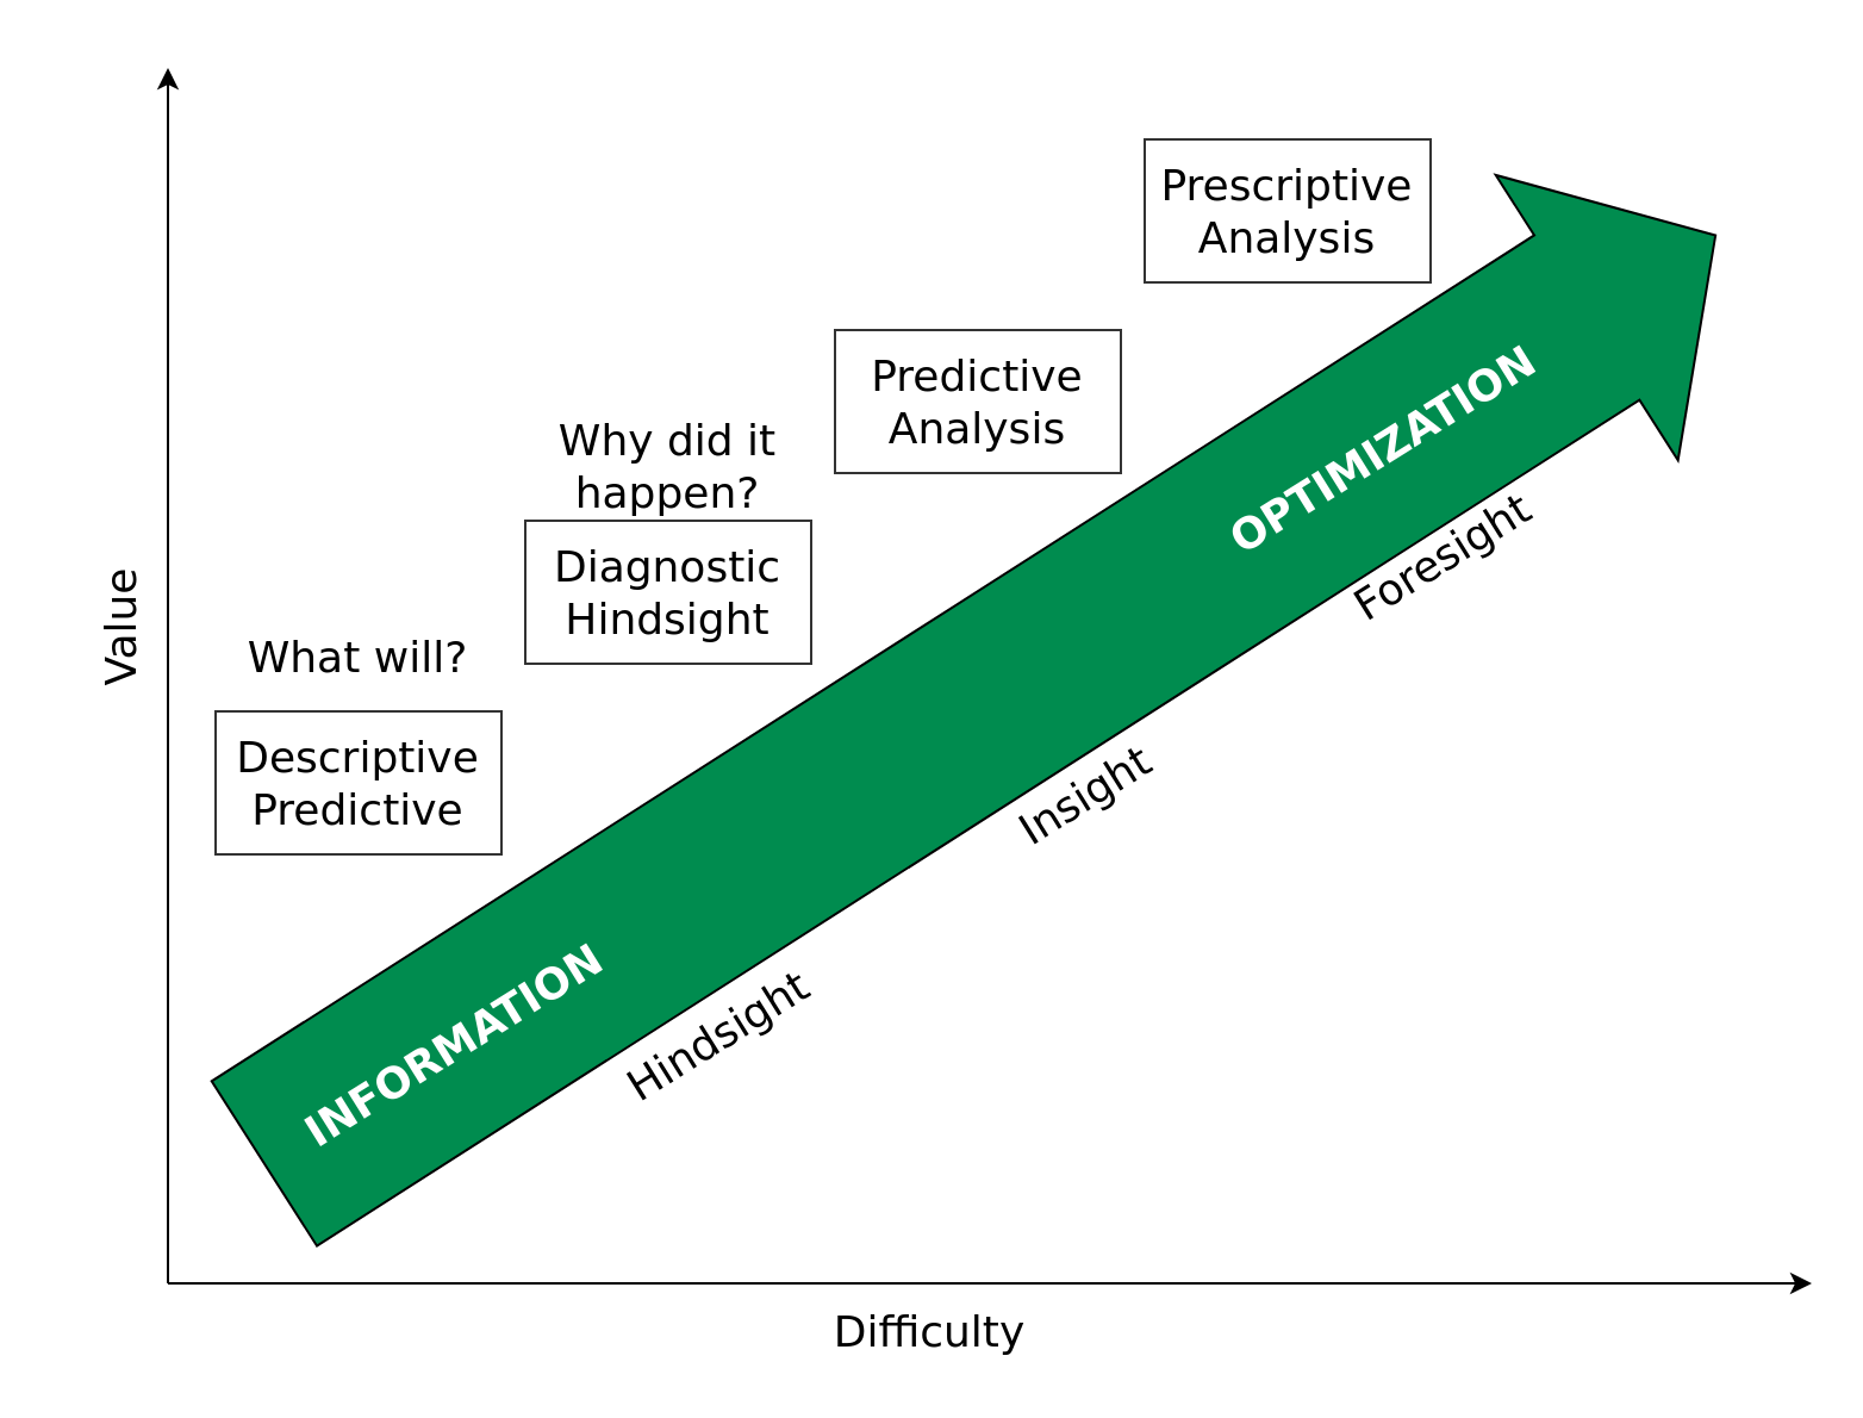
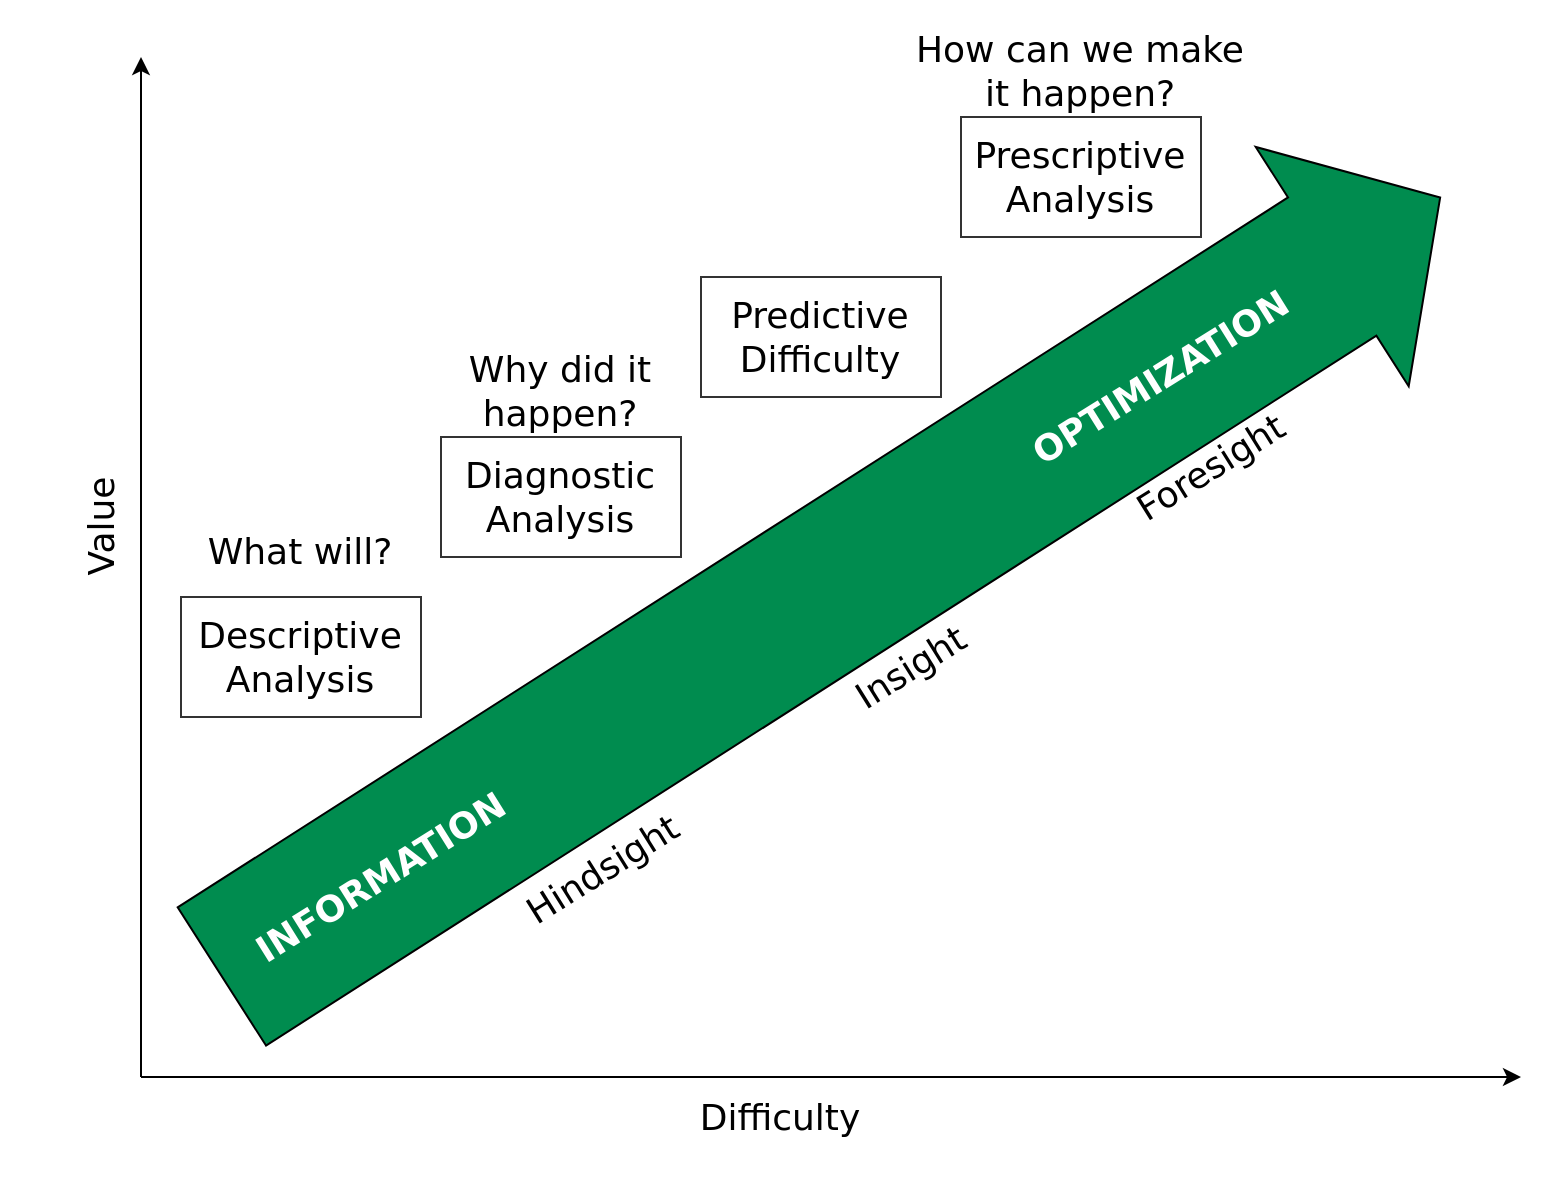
+ <mxCell id="16" value="How can we make it happen?" style="text;html=1;strokeColor=none;fillColor=none;align=center;verticalAlign=middle;whiteSpace=wrap;rounded=0;fontFamily=Dejavu Sans;fontSize=18;fontColor=#000000;opacity=80;" vertex="1" parent="1"><mxGeometry x="455" y="20" width="170" height="30" as="geometry" /></mxCell>
- <mxCell id="13" value="Predictive Analysis" style="rounded=0;whiteSpace=wrap;html=1;fontFamily=Dejavu Sans;fontSize=18;fontColor=#000000;fillColor=none;opacity=80;" vertex="1" parent="1"><mxGeometry x="350" y="138" width="120" height="60" as="geometry" /></mxCell>
+ <mxCell id="13" value="Predictive Difficulty" style="rounded=0;whiteSpace=wrap;html=1;fontFamily=Dejavu Sans;fontSize=18;fontColor=#000000;fillColor=none;opacity=80;" vertex="1" parent="1"><mxGeometry x="350" y="138" width="120" height="60" as="geometry" /></mxCell>
- <mxCell id="12" value="Diagnostic Hindsight" style="rounded=0;whiteSpace=wrap;html=1;fontFamily=Dejavu Sans;fontSize=18;fontColor=#000000;fillColor=none;opacity=80;" vertex="1" parent="1"><mxGeometry x="220" y="218" width="120" height="60" as="geometry" /></mxCell>
+ <mxCell id="12" value="Diagnostic Analysis" style="rounded=0;whiteSpace=wrap;html=1;fontFamily=Dejavu Sans;fontSize=18;fontColor=#000000;fillColor=none;opacity=80;" vertex="1" parent="1"><mxGeometry x="220" y="218" width="120" height="60" as="geometry" /></mxCell>
- <mxCell id="10" value="Descriptive Predictive" style="rounded=0;whiteSpace=wrap;html=1;fontFamily=Dejavu Sans;fontSize=18;fontColor=#000000;fillColor=none;opacity=80;" vertex="1" parent="6"><mxGeometry x="-20" y="200" width="120" height="60" as="geometry" /></mxCell>
+ <mxCell id="10" value="Descriptive Analysis" style="rounded=0;whiteSpace=wrap;html=1;fontFamily=Dejavu Sans;fontSize=18;fontColor=#000000;fillColor=none;opacity=80;" vertex="1" parent="6"><mxGeometry x="-20" y="200" width="120" height="60" as="geometry" /></mxCell>
